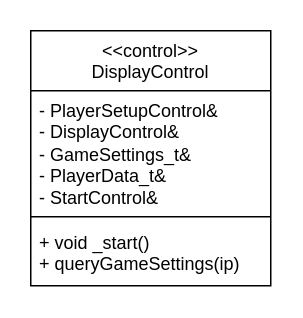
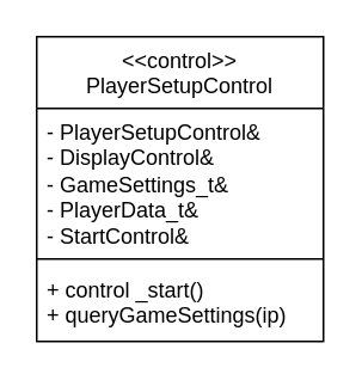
- <mxCell id="2" value="&lt;span style=&quot;font-weight: normal;&quot;&gt;&amp;lt;&amp;lt;control&amp;gt;&amp;gt;&lt;br&gt;DisplayControl&lt;br&gt;&lt;/span&gt;" style="swimlane;fontStyle=1;align=center;verticalAlign=top;childLayout=stackLayout;horizontal=1;startSize=40;horizontalStack=0;resizeParent=1;resizeParentMax=0;resizeLast=0;collapsible=1;marginBottom=0;whiteSpace=wrap;html=1;" vertex="1" parent="1"><mxGeometry x="20" y="20" width="160" height="170" as="geometry" /></mxCell>
+ <mxCell id="2" value="&lt;span style=&quot;font-weight: normal;&quot;&gt;&amp;lt;&amp;lt;control&amp;gt;&amp;gt;&lt;br&gt;PlayerSetupControl&lt;br&gt;&lt;/span&gt;" style="swimlane;fontStyle=1;align=center;verticalAlign=top;childLayout=stackLayout;horizontal=1;startSize=40;horizontalStack=0;resizeParent=1;resizeParentMax=0;resizeLast=0;collapsible=1;marginBottom=0;whiteSpace=wrap;html=1;" vertex="1" parent="1"><mxGeometry x="20" y="20" width="160" height="170" as="geometry" /></mxCell>
- <mxCell id="5" value="+ void _start()&lt;br&gt;+ queryGameSettings(ip)" style="text;strokeColor=none;fillColor=none;align=left;verticalAlign=top;spacingLeft=4;spacingRight=4;overflow=hidden;rotatable=0;points=[[0,0.5],[1,0.5]];portConstraint=eastwest;whiteSpace=wrap;html=1;" vertex="1" parent="2"><mxGeometry y="128" width="160" height="42" as="geometry" /></mxCell>
+ <mxCell id="5" value="+ control _start()&lt;br&gt;+ queryGameSettings(ip)" style="text;strokeColor=none;fillColor=none;align=left;verticalAlign=top;spacingLeft=4;spacingRight=4;overflow=hidden;rotatable=0;points=[[0,0.5],[1,0.5]];portConstraint=eastwest;whiteSpace=wrap;html=1;" vertex="1" parent="2"><mxGeometry y="128" width="160" height="42" as="geometry" /></mxCell>
